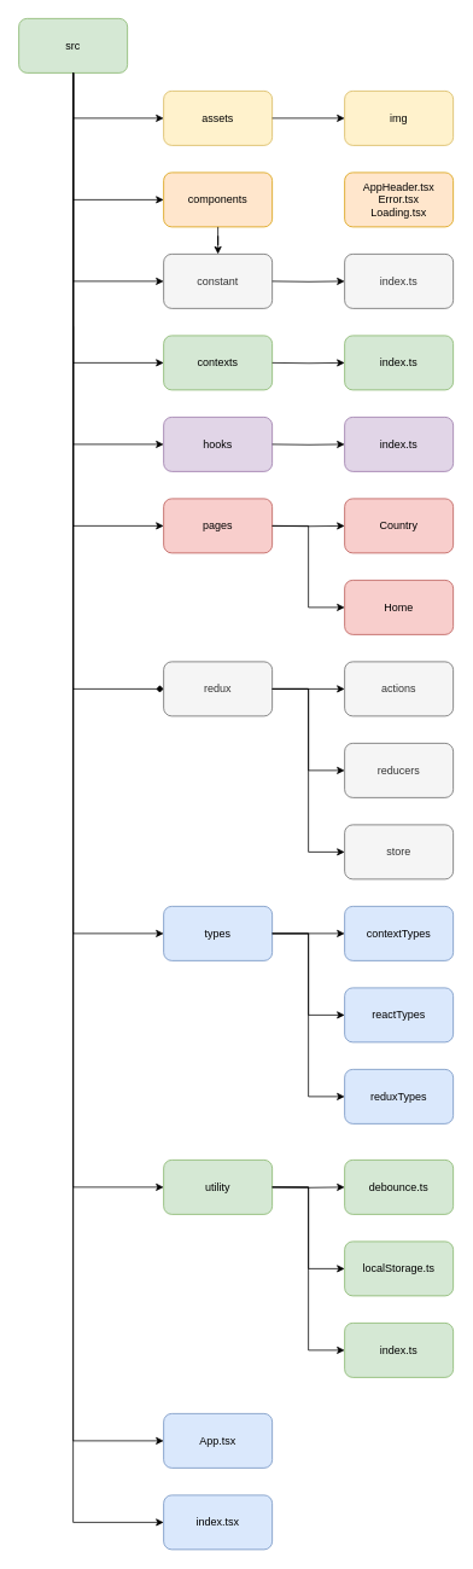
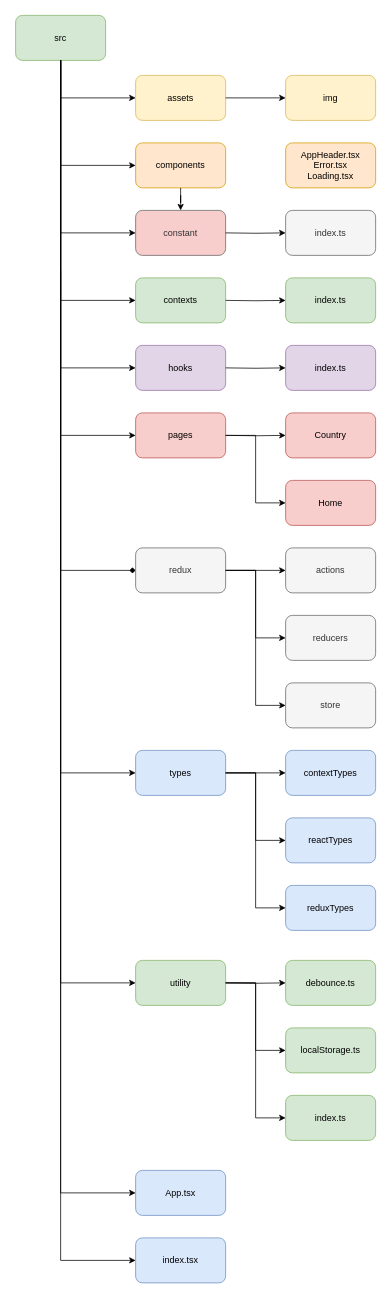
- <mxCell id="13" value="constant" style="rounded=1;whiteSpace=wrap;html=1;fillColor=#f5f5f5;fontColor=#333333;strokeColor=#666666;" vertex="1" parent="2"><mxGeometry x="160" y="260" width="120" height="60" as="geometry" /></mxCell>
+ <mxCell id="13" value="constant" style="rounded=1;whiteSpace=wrap;html=1;fillColor=#f8cecc;fontColor=#333333;strokeColor=#666666;" vertex="1" parent="2"><mxGeometry x="160" y="260" width="120" height="60" as="geometry" /></mxCell>
